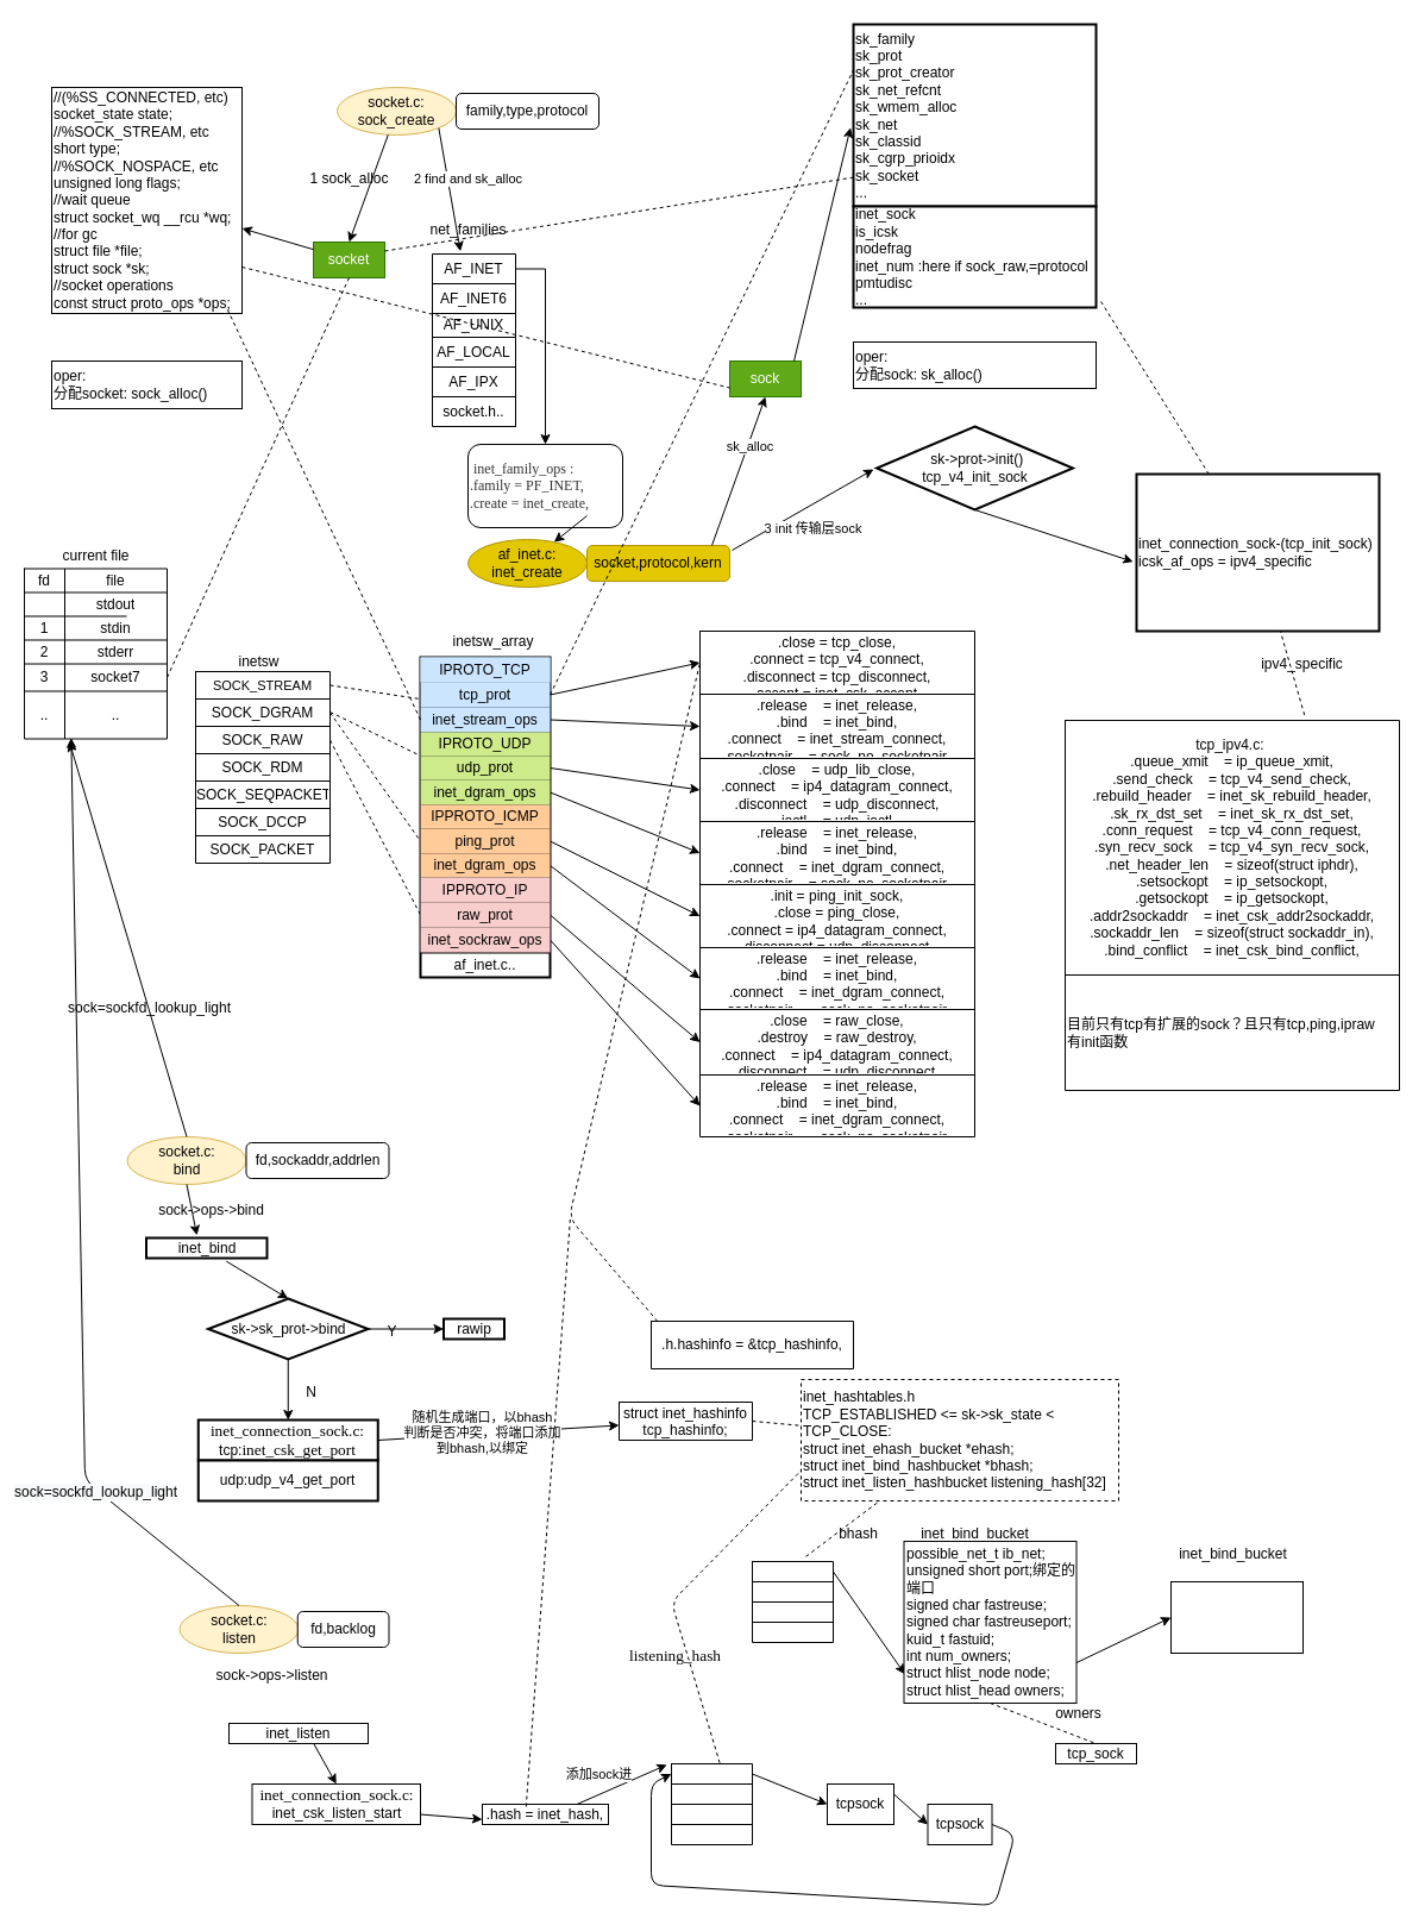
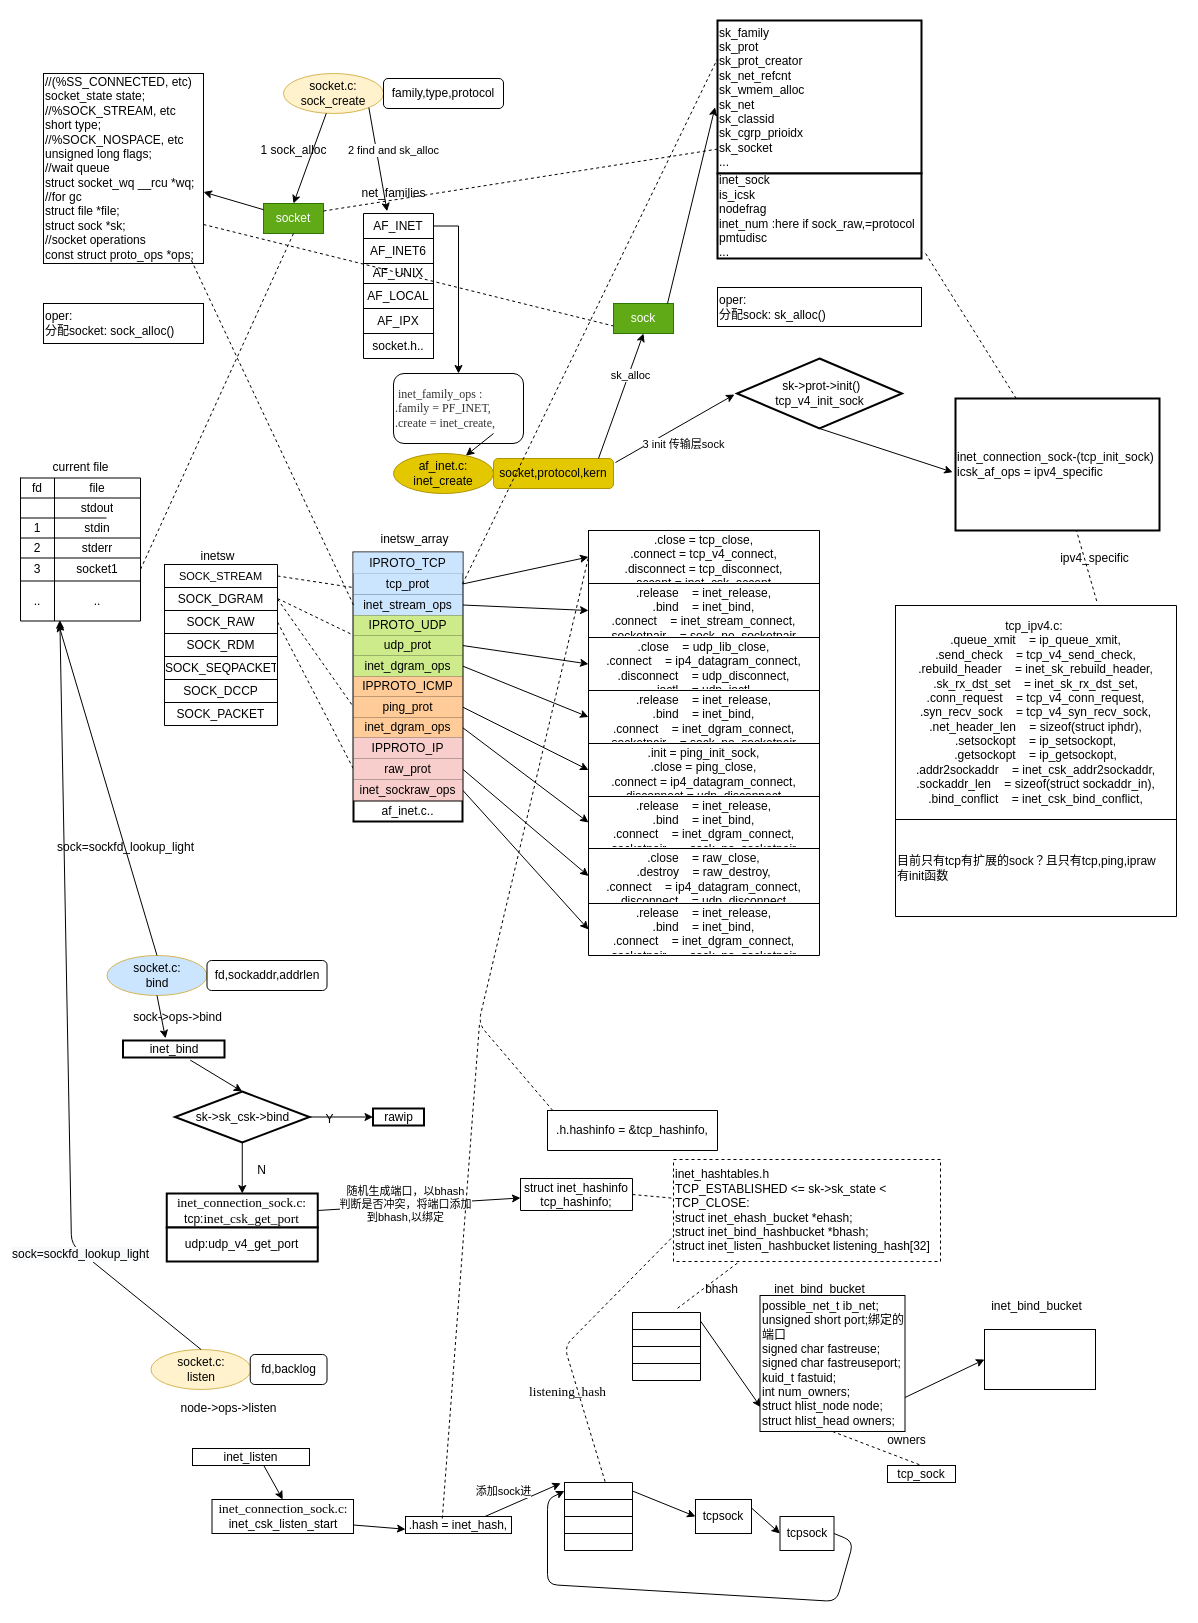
- <mxCell id="142" value="socket7" style="shape=partialRectangle;html=1;whiteSpace=wrap;connectable=0;overflow=hidden;fillColor=none;top=0;left=0;bottom=0;right=0;pointerEvents=1;" vertex="1" parent="140"><mxGeometry x="34" width="86" height="23" as="geometry" /></mxCell>
+ <mxCell id="142" value="socket1" style="shape=partialRectangle;html=1;whiteSpace=wrap;connectable=0;overflow=hidden;fillColor=none;top=0;left=0;bottom=0;right=0;pointerEvents=1;" vertex="1" parent="140"><mxGeometry x="34" width="86" height="23" as="geometry" /></mxCell>
- <mxCell id="148" value="socket.c:&lt;br&gt;bind" style="ellipse;whiteSpace=wrap;html=1;fillColor=#fff2cc;strokeColor=#d6b656;" vertex="1" parent="1"><mxGeometry x="106.5" y="955" width="100" height="40" as="geometry" /></mxCell>
+ <mxCell id="148" value="socket.c:&lt;br&gt;bind" style="ellipse;whiteSpace=wrap;html=1;fillColor=#cce5ff;strokeColor=#d6b656;" vertex="1" parent="1"><mxGeometry x="106.5" y="955" width="100" height="40" as="geometry" /></mxCell>
- <mxCell id="155" value="sk-&amp;gt;sk_prot-&amp;gt;bind" style="rhombus;whiteSpace=wrap;html=1;rounded=0;strokeWidth=2;gradientColor=#ffffff;gradientDirection=east;" vertex="1" parent="1"><mxGeometry x="174.5" y="1091" width="134.5" height="51" as="geometry" /></mxCell>
+ <mxCell id="155" value="sk-&amp;gt;sk_csk-&amp;gt;bind" style="rhombus;whiteSpace=wrap;html=1;rounded=0;strokeWidth=2;gradientColor=#ffffff;gradientDirection=east;" vertex="1" parent="1"><mxGeometry x="174.5" y="1091" width="134.5" height="51" as="geometry" /></mxCell>
- <mxCell id="204" value="sock-&amp;gt;ops-&amp;gt;listen" style="text;html=1;align=center;verticalAlign=middle;resizable=0;points=[];autosize=1;strokeColor=none;fillColor=none;" vertex="1" parent="1"><mxGeometry x="168" y="1399" width="119" height="17" as="geometry" /></mxCell>
+ <mxCell id="204" value="node-&amp;gt;ops-&amp;gt;listen" style="text;html=1;align=center;verticalAlign=middle;resizable=0;points=[];autosize=1;strokeColor=none;fillColor=none;" vertex="1" parent="1"><mxGeometry x="168" y="1399" width="119" height="17" as="geometry" /></mxCell>
